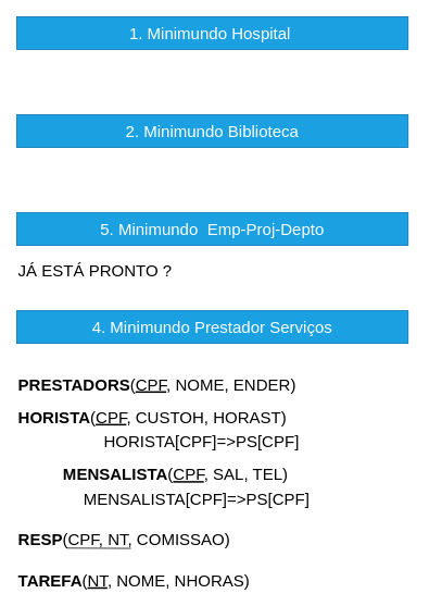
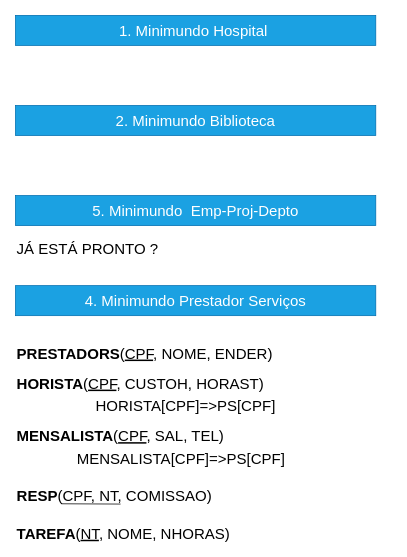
- <mxCell id="8" value="&lt;b&gt;MENSALISTA&lt;/b&gt;(&lt;u&gt;CPF&lt;/u&gt;, SAL, TEL)" style="text;html=1;strokeColor=none;fillColor=none;align=left;verticalAlign=middle;whiteSpace=wrap;rounded=0;fontSize=20;" parent="1" vertex="1"><mxGeometry x="75" y="570" width="310" height="20" as="geometry" /></mxCell>
+ <mxCell id="8" value="&lt;b&gt;MENSALISTA&lt;/b&gt;(&lt;u&gt;CPF&lt;/u&gt;, SAL, TEL)" style="text;html=1;strokeColor=none;fillColor=none;align=left;verticalAlign=middle;whiteSpace=wrap;rounded=0;fontSize=20;" parent="1" vertex="1"><mxGeometry x="20" y="570" width="310" height="20" as="geometry" /></mxCell>
